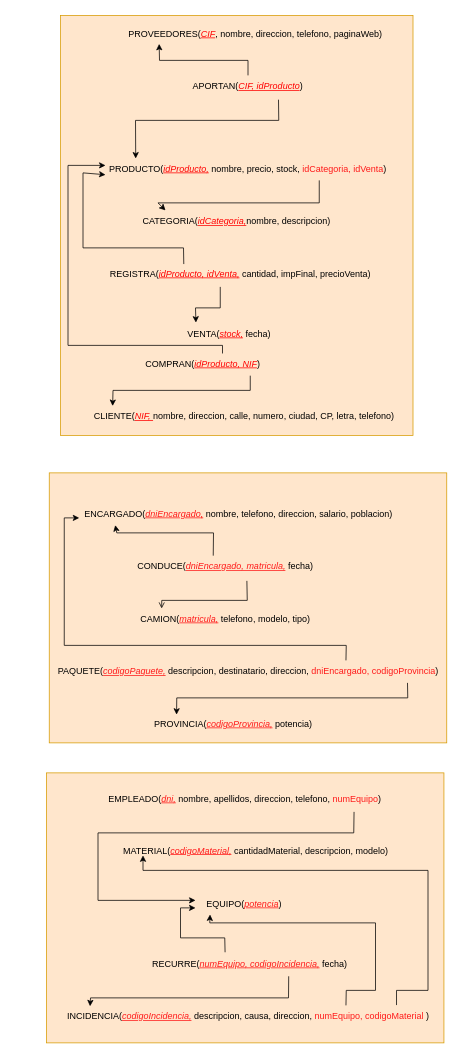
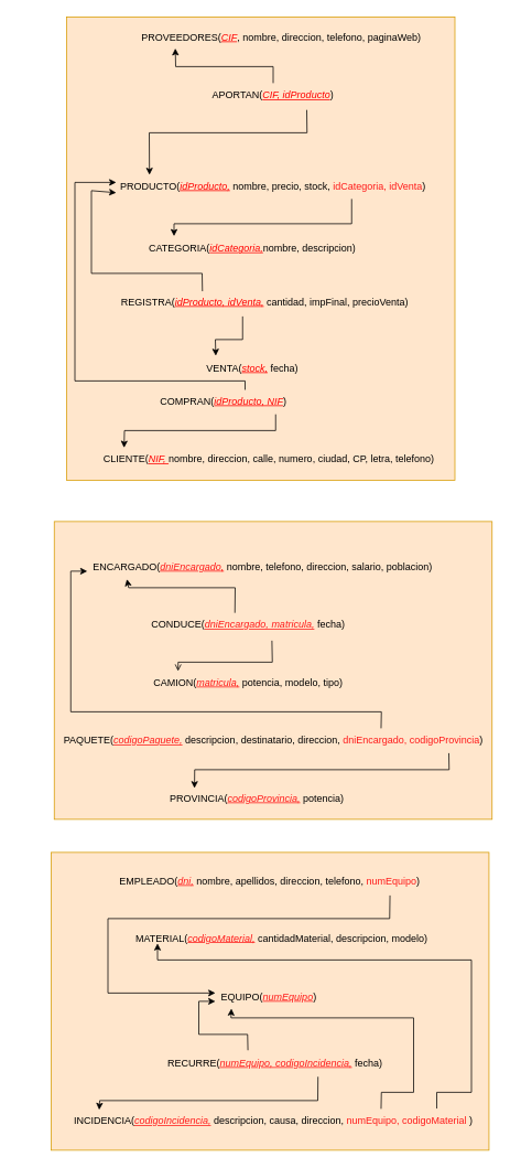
- <mxCell id="6" value="CATEGORIA(&lt;font style=&quot;font-style: italic; text-decoration-line: underline;&quot; color=&quot;#ff0000&quot;&gt;idCategoria,&lt;/font&gt;nombre, descripcion)" style="text;html=1;strokeColor=none;fillColor=none;align=center;verticalAlign=middle;whiteSpace=wrap;rounded=0;" parent="1" vertex="1"><mxGeometry x="125" y="280" width="380" height="30" as="geometry" /></mxCell>
+ <mxCell id="6" value="CATEGORIA(&lt;font style=&quot;font-style: italic; text-decoration-line: underline;&quot; color=&quot;#ff0000&quot;&gt;idCategoria,&lt;/font&gt;nombre, descripcion)" style="text;html=1;strokeColor=none;fillColor=none;align=center;verticalAlign=middle;whiteSpace=wrap;rounded=0;" parent="1" vertex="1"><mxGeometry x="115" y="285" width="380" height="30" as="geometry" /></mxCell>
- <mxCell id="21" value="CAMION(&lt;font style=&quot;font-style: italic; text-decoration-line: underline;&quot; color=&quot;#ff1919&quot;&gt;matricula,&lt;/font&gt; telefono, modelo, tipo)" style="text;html=1;strokeColor=none;fillColor=none;align=center;verticalAlign=middle;whiteSpace=wrap;rounded=0;" parent="1" vertex="1"><mxGeometry x="110" y="810" width="380" height="30" as="geometry" /></mxCell>
+ <mxCell id="21" value="CAMION(&lt;font style=&quot;font-style: italic; text-decoration-line: underline;&quot; color=&quot;#ff1919&quot;&gt;matricula,&lt;/font&gt; potencia, modelo, tipo)" style="text;html=1;strokeColor=none;fillColor=none;align=center;verticalAlign=middle;whiteSpace=wrap;rounded=0;" parent="1" vertex="1"><mxGeometry x="110" y="810" width="380" height="30" as="geometry" /></mxCell>
- <mxCell id="31" value="EQUIPO(&lt;font color=&quot;#ff1919&quot;&gt;&lt;i&gt;&lt;u&gt;potencia&lt;/u&gt;&lt;/i&gt;&lt;/font&gt;)" style="text;html=1;strokeColor=none;fillColor=none;align=center;verticalAlign=middle;whiteSpace=wrap;rounded=0;" parent="1" vertex="1"><mxGeometry x="135" y="1190" width="380" height="30" as="geometry" /></mxCell>
+ <mxCell id="31" value="EQUIPO(&lt;font color=&quot;#ff1919&quot;&gt;&lt;i&gt;&lt;u&gt;numEquipo&lt;/u&gt;&lt;/i&gt;&lt;/font&gt;)" style="text;html=1;strokeColor=none;fillColor=none;align=center;verticalAlign=middle;whiteSpace=wrap;rounded=0;" parent="1" vertex="1"><mxGeometry x="135" y="1190" width="380" height="30" as="geometry" /></mxCell>
